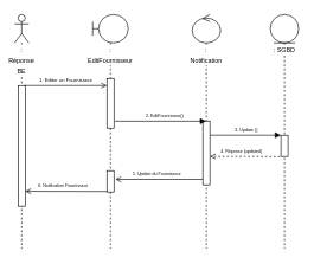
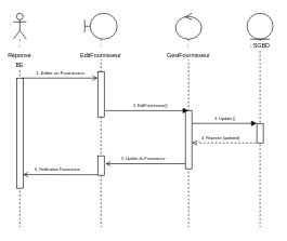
- <mxCell id="9" value="&lt;font style=&quot;font-size: 9px&quot;&gt;: Notification&lt;/font&gt;" style="shape=umlLifeline;participant=umlControl;perimeter=lifelinePerimeter;whiteSpace=wrap;html=1;container=1;collapsible=0;recursiveResize=0;verticalAlign=top;spacingTop=36;labelBackgroundColor=#ffffff;outlineConnect=0;" parent="1" vertex="1"><mxGeometry x="270" y="20" width="40" height="330" as="geometry" /></mxCell>
+ <mxCell id="9" value="&lt;font style=&quot;font-size: 9px&quot;&gt;: GestFournisseur&lt;/font&gt;" style="shape=umlLifeline;participant=umlControl;perimeter=lifelinePerimeter;whiteSpace=wrap;html=1;container=1;collapsible=0;recursiveResize=0;verticalAlign=top;spacingTop=36;labelBackgroundColor=#ffffff;outlineConnect=0;" parent="1" vertex="1"><mxGeometry x="270" y="20" width="40" height="330" as="geometry" /></mxCell>
